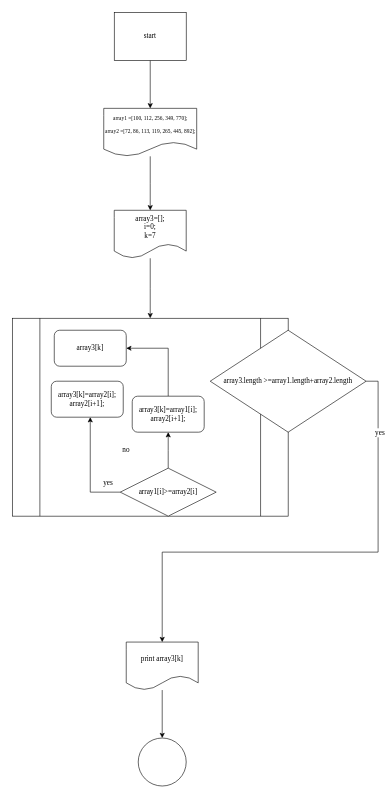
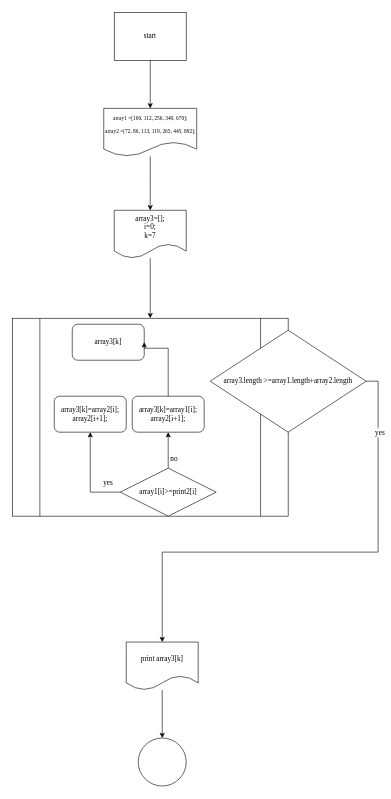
- <mxCell id="5" value="array1 =[100, 112, 256, 349, 770];&lt;br&gt;&lt;br&gt;array2 =[72, 86, 113, 119, 265, 445, 892];" style="shape=document;whiteSpace=wrap;html=1;boundedLbl=1;fontSize=9;fontFamily=Times New Roman;" vertex="1" parent="1"><mxGeometry x="172.5" y="180" width="155" height="80" as="geometry" /></mxCell>
+ <mxCell id="5" value="array1 =[100, 112, 256, 349, 670];&lt;br&gt;&lt;br&gt;array2 =[72, 86, 113, 119, 265, 445, 892];" style="shape=document;whiteSpace=wrap;html=1;boundedLbl=1;fontSize=9;fontFamily=Times New Roman;" vertex="1" parent="1"><mxGeometry x="172.5" y="180" width="155" height="80" as="geometry" /></mxCell>
- <mxCell id="9" value="array3[k]" style="rounded=1;whiteSpace=wrap;html=1;fontFamily=Times New Roman;fontSize=12;" vertex="1" parent="1"><mxGeometry x="90" y="550" width="120" height="60" as="geometry" /></mxCell>
+ <mxCell id="9" value="array3[k]" style="rounded=1;whiteSpace=wrap;html=1;fontFamily=Times New Roman;fontSize=12;" vertex="1" parent="1"><mxGeometry x="120" y="540" width="120" height="60" as="geometry" /></mxCell>
- <mxCell id="18" value="array3[k]=array2[i];&lt;br&gt;array2[i+1];" style="rounded=1;whiteSpace=wrap;html=1;fontFamily=Times New Roman;fontSize=12;" vertex="1" parent="1"><mxGeometry x="85" y="635" width="120" height="60" as="geometry" /></mxCell>
+ <mxCell id="18" value="array3[k]=array2[i];&lt;br&gt;array2[i+1];" style="rounded=1;whiteSpace=wrap;html=1;fontFamily=Times New Roman;fontSize=12;" vertex="1" parent="1"><mxGeometry x="90" y="660" width="120" height="60" as="geometry" /></mxCell>
- <mxCell id="17" value="no" style="text;html=1;strokeColor=none;fillColor=none;align=center;verticalAlign=middle;whiteSpace=wrap;rounded=0;fontSize=12;fontFamily=Times New Roman;" vertex="1" parent="1"><mxGeometry x="180" y="735" width="60" height="30" as="geometry" /></mxCell>
+ <mxCell id="17" value="no" style="text;html=1;strokeColor=none;fillColor=none;align=center;verticalAlign=middle;whiteSpace=wrap;rounded=0;fontSize=12;fontFamily=Times New Roman;" vertex="1" parent="1"><mxGeometry x="260" y="750" width="60" height="30" as="geometry" /></mxCell>
- <mxCell id="12" value="array1[i]&amp;gt;=array2[i]" style="rhombus;whiteSpace=wrap;html=1;fontFamily=Times New Roman;fontSize=12;" vertex="1" parent="1"><mxGeometry x="200" y="780" width="160" height="80" as="geometry" /></mxCell>
+ <mxCell id="12" value="array1[i]&amp;gt;=print2[i]" style="rhombus;whiteSpace=wrap;html=1;fontFamily=Times New Roman;fontSize=12;" vertex="1" parent="1"><mxGeometry x="200" y="780" width="160" height="80" as="geometry" /></mxCell>
